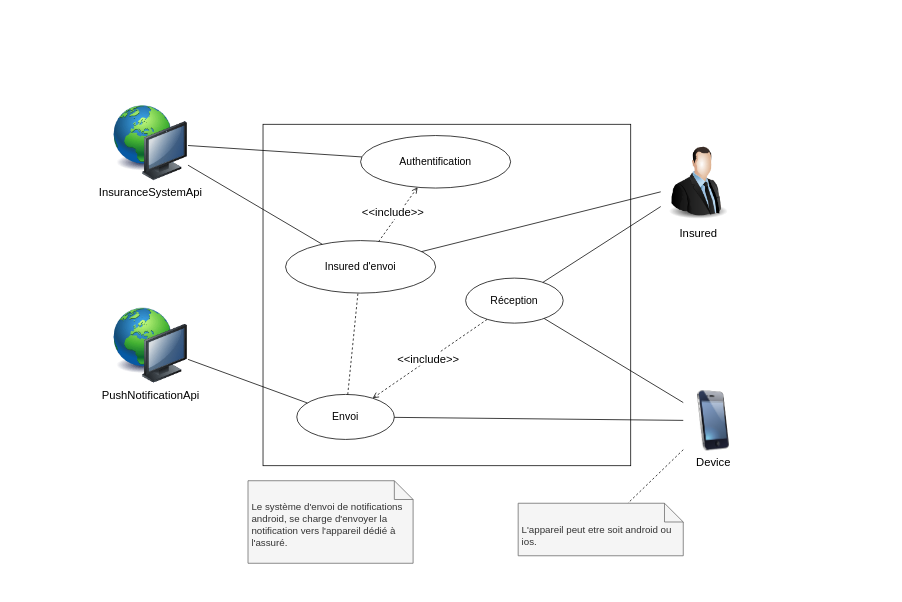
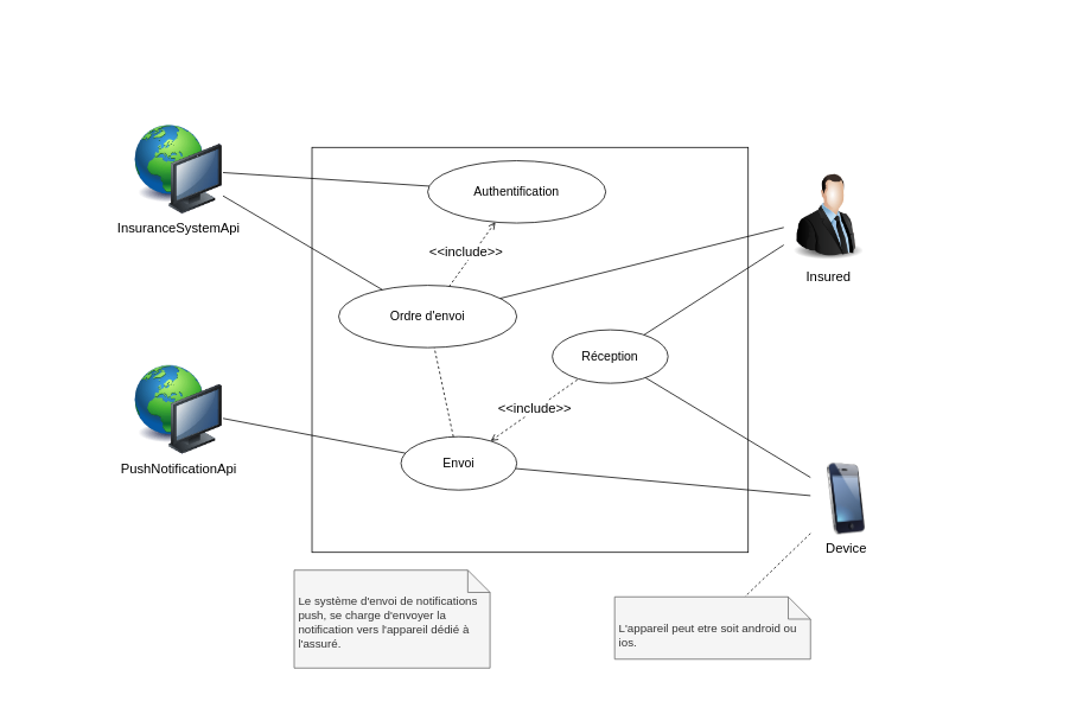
- <mxCell id="9" value="Insured d'envoi" style="ellipse;whiteSpace=wrap;html=1;fontSize=14;fillColor=none;" vertex="1" parent="1"><mxGeometry x="380" y="320" width="200" height="70" as="geometry" /></mxCell>
+ <mxCell id="9" value="Ordre d'envoi" style="ellipse;whiteSpace=wrap;html=1;fontSize=14;fillColor=none;" vertex="1" parent="1"><mxGeometry x="380" y="320" width="200" height="70" as="geometry" /></mxCell>
- <mxCell id="12" value="Envoi" style="ellipse;whiteSpace=wrap;html=1;fontSize=14;fillColor=none;" vertex="1" parent="1"><mxGeometry x="395" y="525" width="130" height="60" as="geometry" /></mxCell>
+ <mxCell id="12" value="Envoi" style="ellipse;whiteSpace=wrap;html=1;fontSize=14;fillColor=none;" vertex="1" parent="1"><mxGeometry x="450" y="490" width="130" height="60" as="geometry" /></mxCell>
- <mxCell id="21" value="Le système d'envoi de notifications android, se charge d'envoyer la notification vers l'appareil dédié à l'assuré." style="shape=note2;boundedLbl=1;whiteSpace=wrap;html=1;size=25;verticalAlign=top;align=left;fontSize=13;spacingLeft=3;fillColor=#f5f5f5;fontColor=#333333;strokeColor=#666666;spacingBottom=0;spacingTop=-4;" vertex="1" parent="1"><mxGeometry x="330" y="640" width="220" height="110" as="geometry" /></mxCell>
+ <mxCell id="21" value="Le système d'envoi de notifications push, se charge d'envoyer la notification vers l'appareil dédié à l'assuré." style="shape=note2;boundedLbl=1;whiteSpace=wrap;html=1;size=25;verticalAlign=top;align=left;fontSize=13;spacingLeft=3;fillColor=#f5f5f5;fontColor=#333333;strokeColor=#666666;spacingBottom=0;spacingTop=-4;" vertex="1" parent="1"><mxGeometry x="330" y="640" width="220" height="110" as="geometry" /></mxCell>
